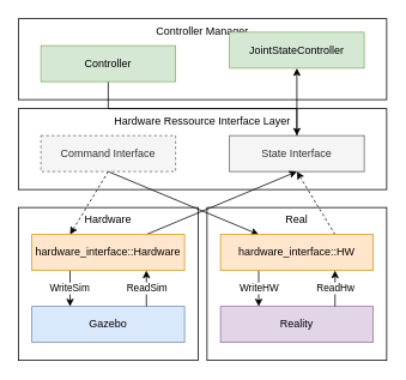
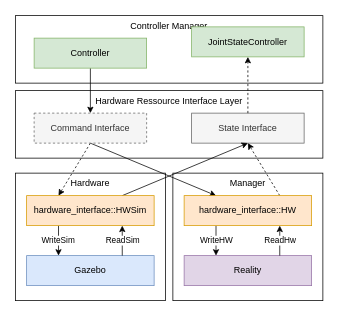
- <mxCell id="12" style="edgeStyle=orthogonalEdgeStyle;rounded=0;orthogonalLoop=1;jettySize=auto;html=1;exitX=0.5;exitY=1;exitDx=0;exitDy=0;" edge="1" parent="1" source="13" target="10"><mxGeometry relative="1" as="geometry" /></mxCell>
+ <mxCell id="12" style="edgeStyle=orthogonalEdgeStyle;rounded=0;orthogonalLoop=1;jettySize=auto;html=1;exitX=0.5;exitY=1;exitDx=0;exitDy=0;" edge="1" parent="1" source="13" target="9"><mxGeometry relative="1" as="geometry" /></mxCell>
- <mxCell id="14" style="edgeStyle=orthogonalEdgeStyle;rounded=0;orthogonalLoop=1;jettySize=auto;html=1;exitX=0.5;exitY=0;exitDx=0;exitDy=0;entryX=0.5;entryY=1;entryDx=0;entryDy=0;" edge="1" parent="1" source="10" target="15"><mxGeometry relative="1" as="geometry" /></mxCell>
+ <mxCell id="14" style="edgeStyle=orthogonalEdgeStyle;rounded=0;orthogonalLoop=1;jettySize=auto;html=1;exitX=0.5;exitY=0;exitDx=0;exitDy=0;entryX=0.5;entryY=1;entryDx=0;entryDy=0;dashed=1;" edge="1" parent="1" source="10" target="15"><mxGeometry relative="1" as="geometry" /></mxCell>
- <mxCell id="3" value="Real" style="rounded=0;whiteSpace=wrap;html=1;verticalAlign=top;" vertex="1" parent="1"><mxGeometry x="230" y="230" width="200" height="170" as="geometry" /></mxCell>
+ <mxCell id="3" value="Manager" style="rounded=0;whiteSpace=wrap;html=1;verticalAlign=top;" vertex="1" parent="1"><mxGeometry x="230" y="230" width="200" height="170" as="geometry" /></mxCell>
- <mxCell id="19" value="hardware_interface::Hardware" style="rounded=0;whiteSpace=wrap;html=1;fillColor=#ffe6cc;strokeColor=#d79b00;" vertex="1" parent="1"><mxGeometry x="35" y="260" width="170" height="40" as="geometry" /></mxCell>
+ <mxCell id="19" value="hardware_interface::HWSim" style="rounded=0;whiteSpace=wrap;html=1;fillColor=#ffe6cc;strokeColor=#d79b00;" vertex="1" parent="1"><mxGeometry x="35" y="260" width="170" height="40" as="geometry" /></mxCell>
